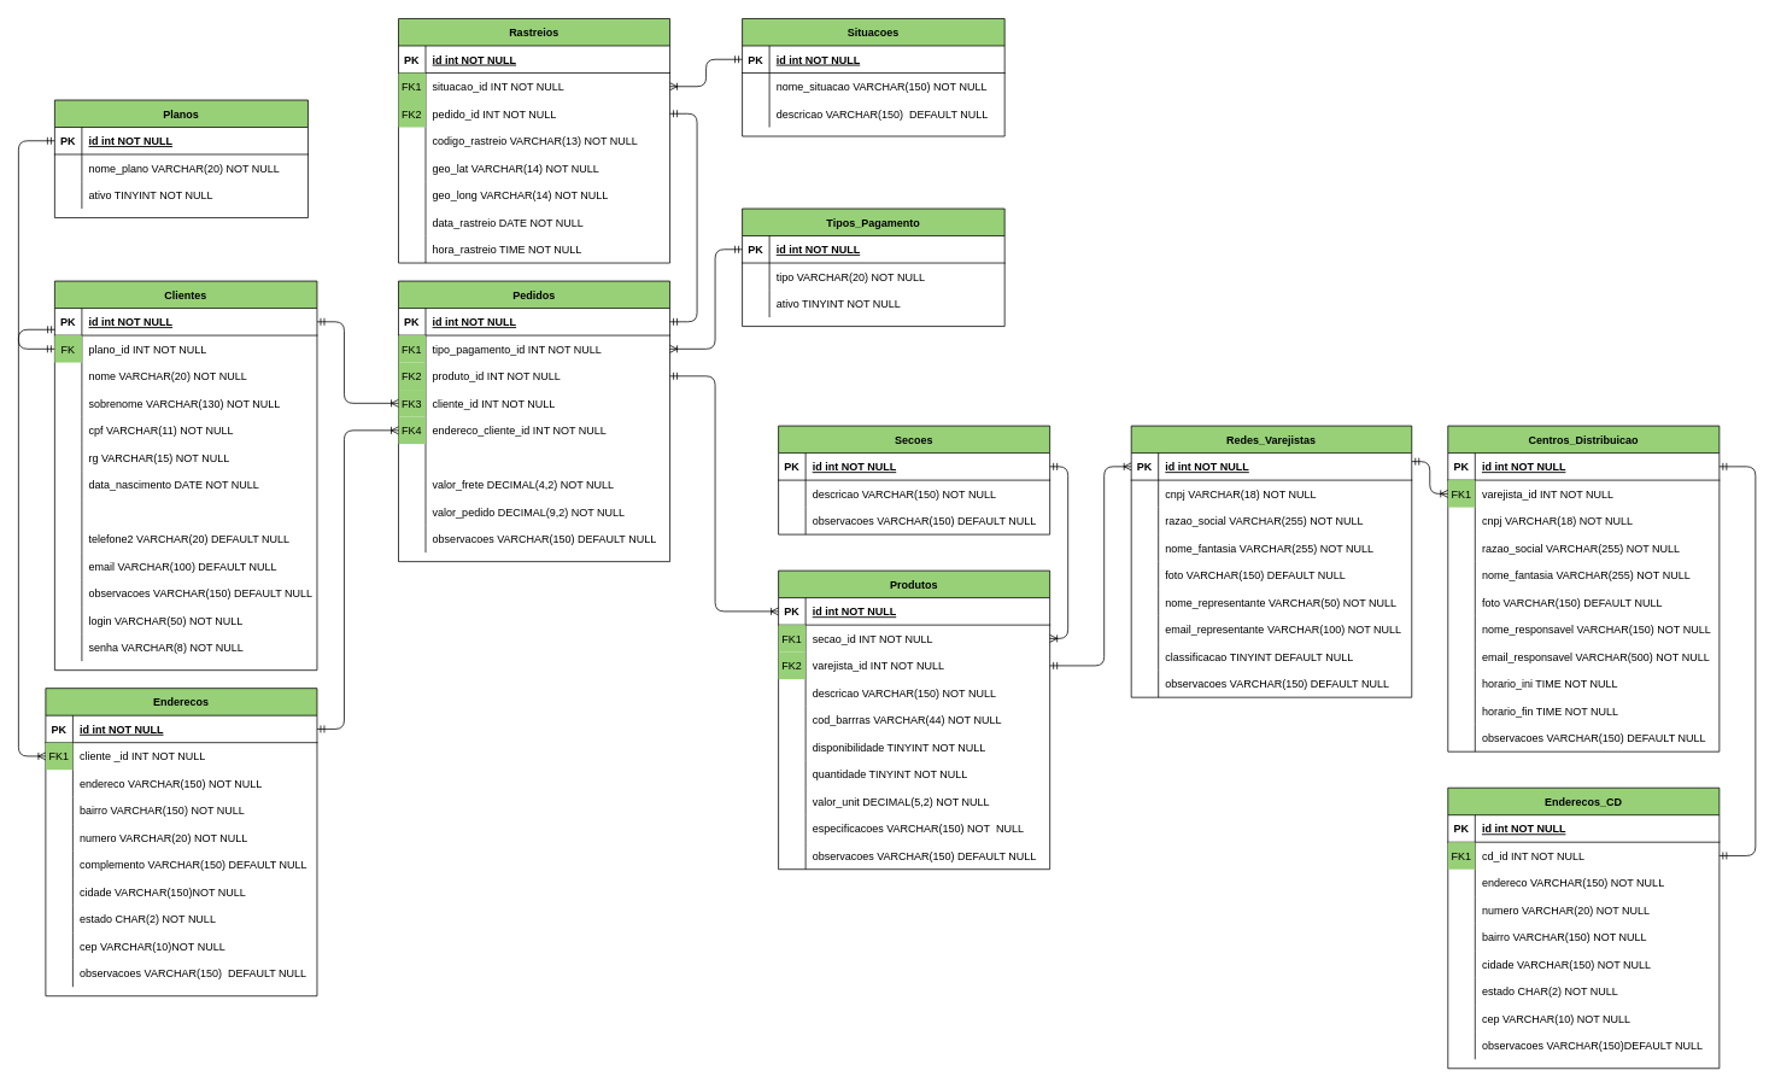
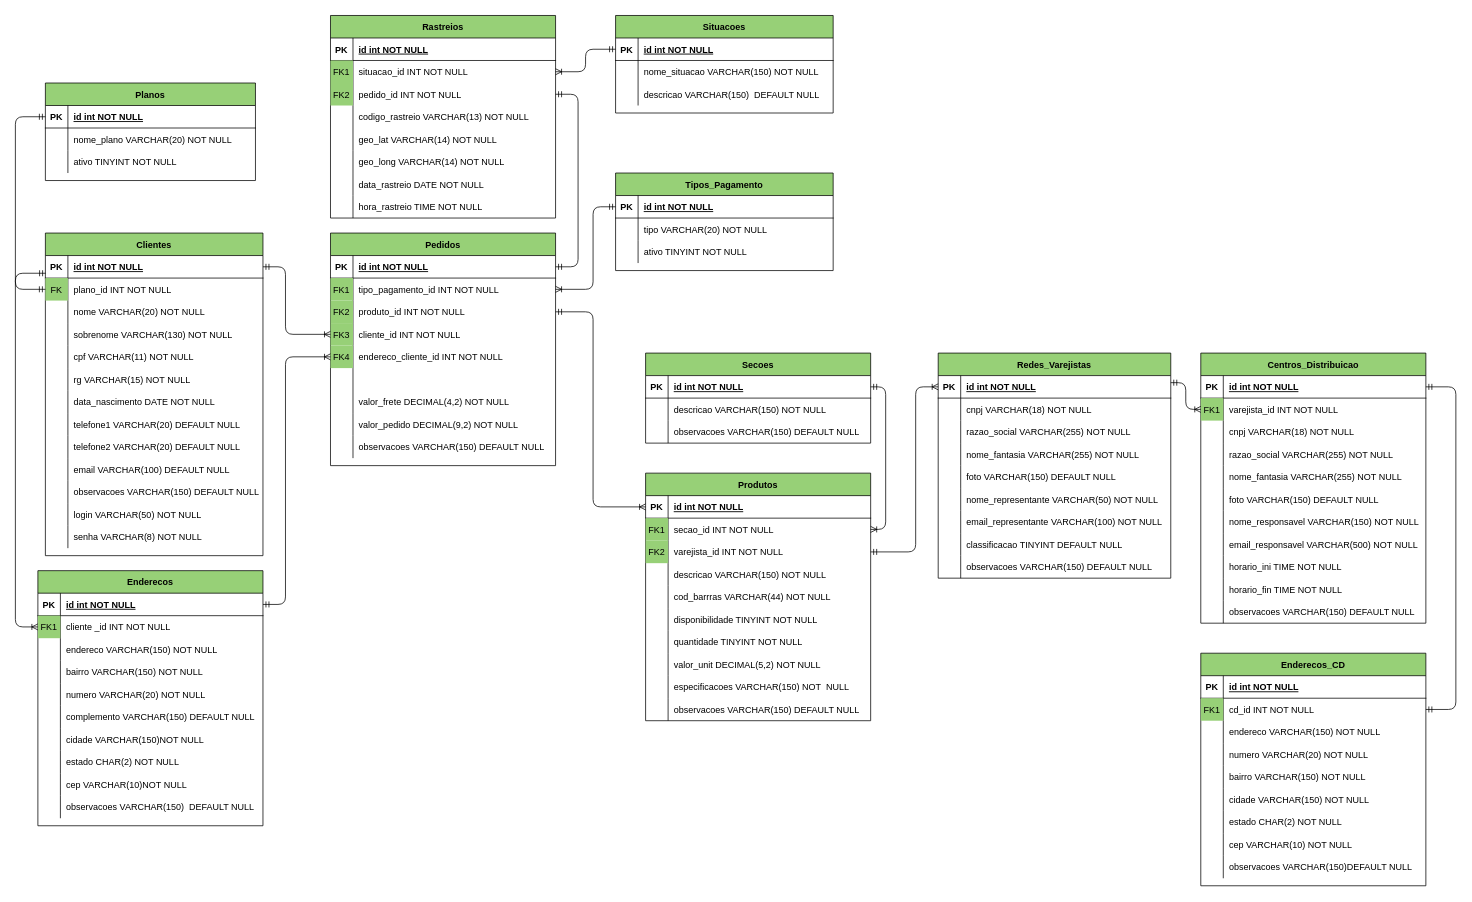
+ <mxCell id="26" value="telefone1 VARCHAR(20) DEFAULT NULL" style="shape=partialRectangle;overflow=hidden;connectable=0;fillColor=none;top=0;left=0;bottom=0;right=0;align=left;spacingLeft=6;" parent="24" vertex="1"><mxGeometry x="30" width="260" height="30" as="geometry" /></mxCell>
